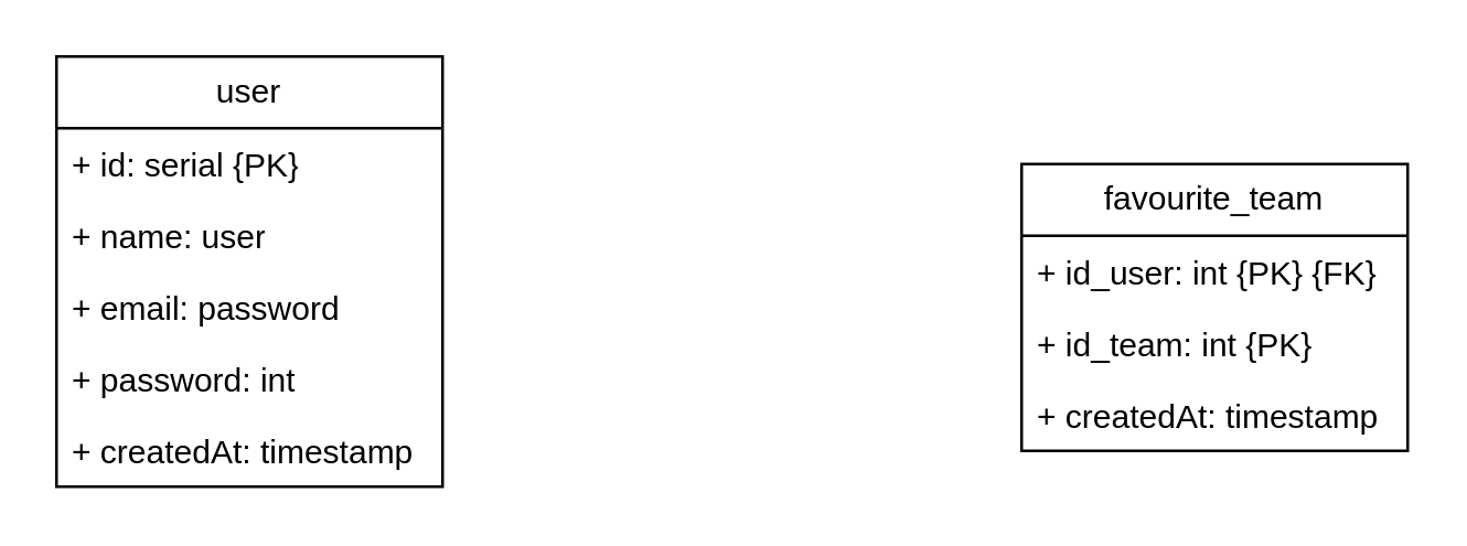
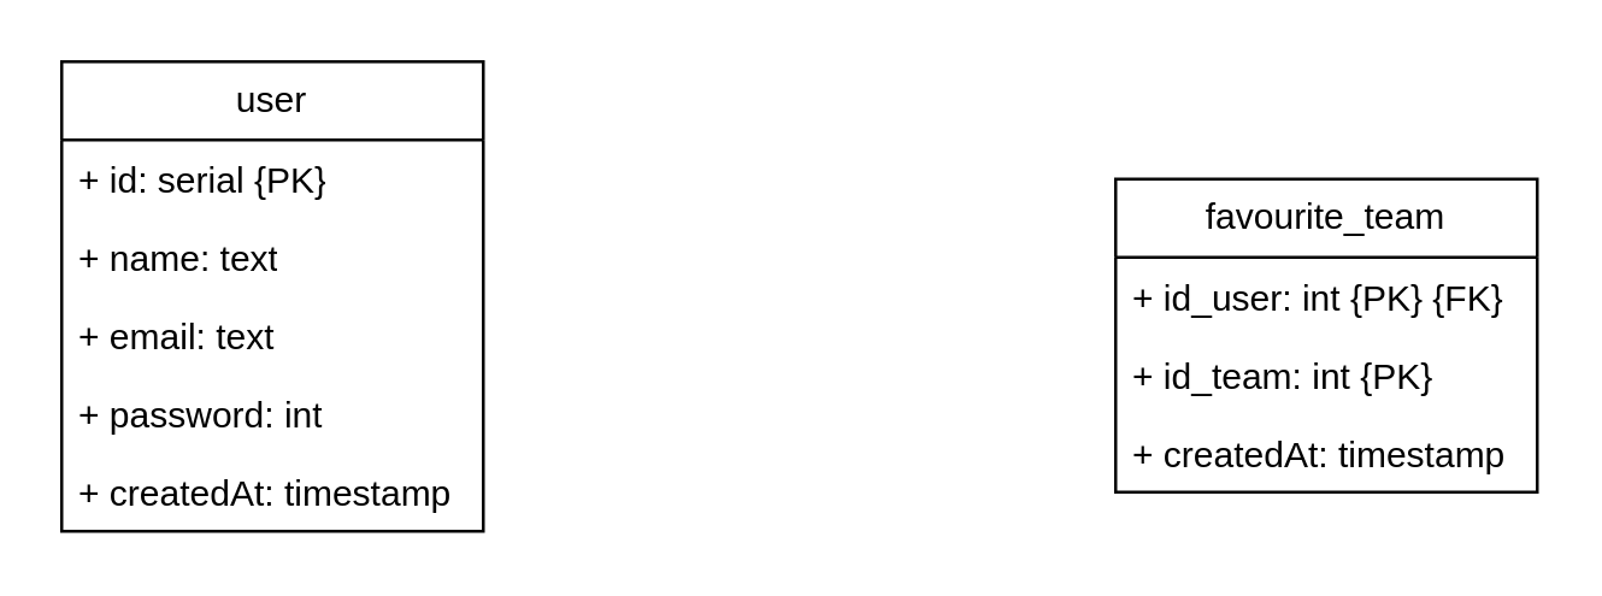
- <mxCell id="4" value="+ name: user" style="text;strokeColor=none;fillColor=none;align=left;verticalAlign=top;spacingLeft=4;spacingRight=4;overflow=hidden;rotatable=0;points=[[0,0.5],[1,0.5]];portConstraint=eastwest;whiteSpace=wrap;html=1;" vertex="1" parent="2"><mxGeometry y="52" width="140" height="26" as="geometry" /></mxCell>
+ <mxCell id="4" value="+ name: text" style="text;strokeColor=none;fillColor=none;align=left;verticalAlign=top;spacingLeft=4;spacingRight=4;overflow=hidden;rotatable=0;points=[[0,0.5],[1,0.5]];portConstraint=eastwest;whiteSpace=wrap;html=1;" vertex="1" parent="2"><mxGeometry y="52" width="140" height="26" as="geometry" /></mxCell>
- <mxCell id="5" value="+ email: password" style="text;strokeColor=none;fillColor=none;align=left;verticalAlign=top;spacingLeft=4;spacingRight=4;overflow=hidden;rotatable=0;points=[[0,0.5],[1,0.5]];portConstraint=eastwest;whiteSpace=wrap;html=1;" vertex="1" parent="2"><mxGeometry y="78" width="140" height="26" as="geometry" /></mxCell>
+ <mxCell id="5" value="+ email: text" style="text;strokeColor=none;fillColor=none;align=left;verticalAlign=top;spacingLeft=4;spacingRight=4;overflow=hidden;rotatable=0;points=[[0,0.5],[1,0.5]];portConstraint=eastwest;whiteSpace=wrap;html=1;" vertex="1" parent="2"><mxGeometry y="78" width="140" height="26" as="geometry" /></mxCell>
